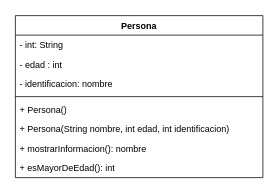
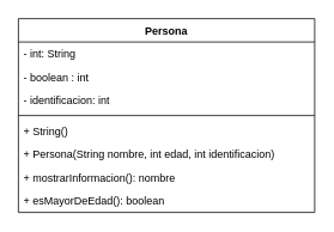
- <mxCell id="4" value="- edad : int" style="text;strokeColor=none;fillColor=none;align=left;verticalAlign=top;spacingLeft=4;spacingRight=4;overflow=hidden;rotatable=0;points=[[0,0.5],[1,0.5]];portConstraint=eastwest;whiteSpace=wrap;html=1;" vertex="1" parent="2"><mxGeometry y="52" width="330" height="26" as="geometry" /></mxCell>
+ <mxCell id="4" value="- boolean : int" style="text;strokeColor=none;fillColor=none;align=left;verticalAlign=top;spacingLeft=4;spacingRight=4;overflow=hidden;rotatable=0;points=[[0,0.5],[1,0.5]];portConstraint=eastwest;whiteSpace=wrap;html=1;" vertex="1" parent="2"><mxGeometry y="52" width="330" height="26" as="geometry" /></mxCell>
- <mxCell id="5" value="- identificacion: nombre" style="text;strokeColor=none;fillColor=none;align=left;verticalAlign=top;spacingLeft=4;spacingRight=4;overflow=hidden;rotatable=0;points=[[0,0.5],[1,0.5]];portConstraint=eastwest;whiteSpace=wrap;html=1;" vertex="1" parent="2"><mxGeometry y="78" width="330" height="26" as="geometry" /></mxCell>
+ <mxCell id="5" value="- identificacion: int" style="text;strokeColor=none;fillColor=none;align=left;verticalAlign=top;spacingLeft=4;spacingRight=4;overflow=hidden;rotatable=0;points=[[0,0.5],[1,0.5]];portConstraint=eastwest;whiteSpace=wrap;html=1;" vertex="1" parent="2"><mxGeometry y="78" width="330" height="26" as="geometry" /></mxCell>
- <mxCell id="7" value="+ Persona()" style="text;strokeColor=none;fillColor=none;align=left;verticalAlign=top;spacingLeft=4;spacingRight=4;overflow=hidden;rotatable=0;points=[[0,0.5],[1,0.5]];portConstraint=eastwest;whiteSpace=wrap;html=1;" vertex="1" parent="2"><mxGeometry y="112" width="330" height="26" as="geometry" /></mxCell>
+ <mxCell id="7" value="+ String()" style="text;strokeColor=none;fillColor=none;align=left;verticalAlign=top;spacingLeft=4;spacingRight=4;overflow=hidden;rotatable=0;points=[[0,0.5],[1,0.5]];portConstraint=eastwest;whiteSpace=wrap;html=1;" vertex="1" parent="2"><mxGeometry y="112" width="330" height="26" as="geometry" /></mxCell>
- <mxCell id="10" value="+ esMayorDeEdad(): int" style="text;strokeColor=none;fillColor=none;align=left;verticalAlign=top;spacingLeft=4;spacingRight=4;overflow=hidden;rotatable=0;points=[[0,0.5],[1,0.5]];portConstraint=eastwest;whiteSpace=wrap;html=1;" vertex="1" parent="2"><mxGeometry y="190" width="330" height="26" as="geometry" /></mxCell>
+ <mxCell id="10" value="+ esMayorDeEdad(): boolean" style="text;strokeColor=none;fillColor=none;align=left;verticalAlign=top;spacingLeft=4;spacingRight=4;overflow=hidden;rotatable=0;points=[[0,0.5],[1,0.5]];portConstraint=eastwest;whiteSpace=wrap;html=1;" vertex="1" parent="2"><mxGeometry y="190" width="330" height="26" as="geometry" /></mxCell>
